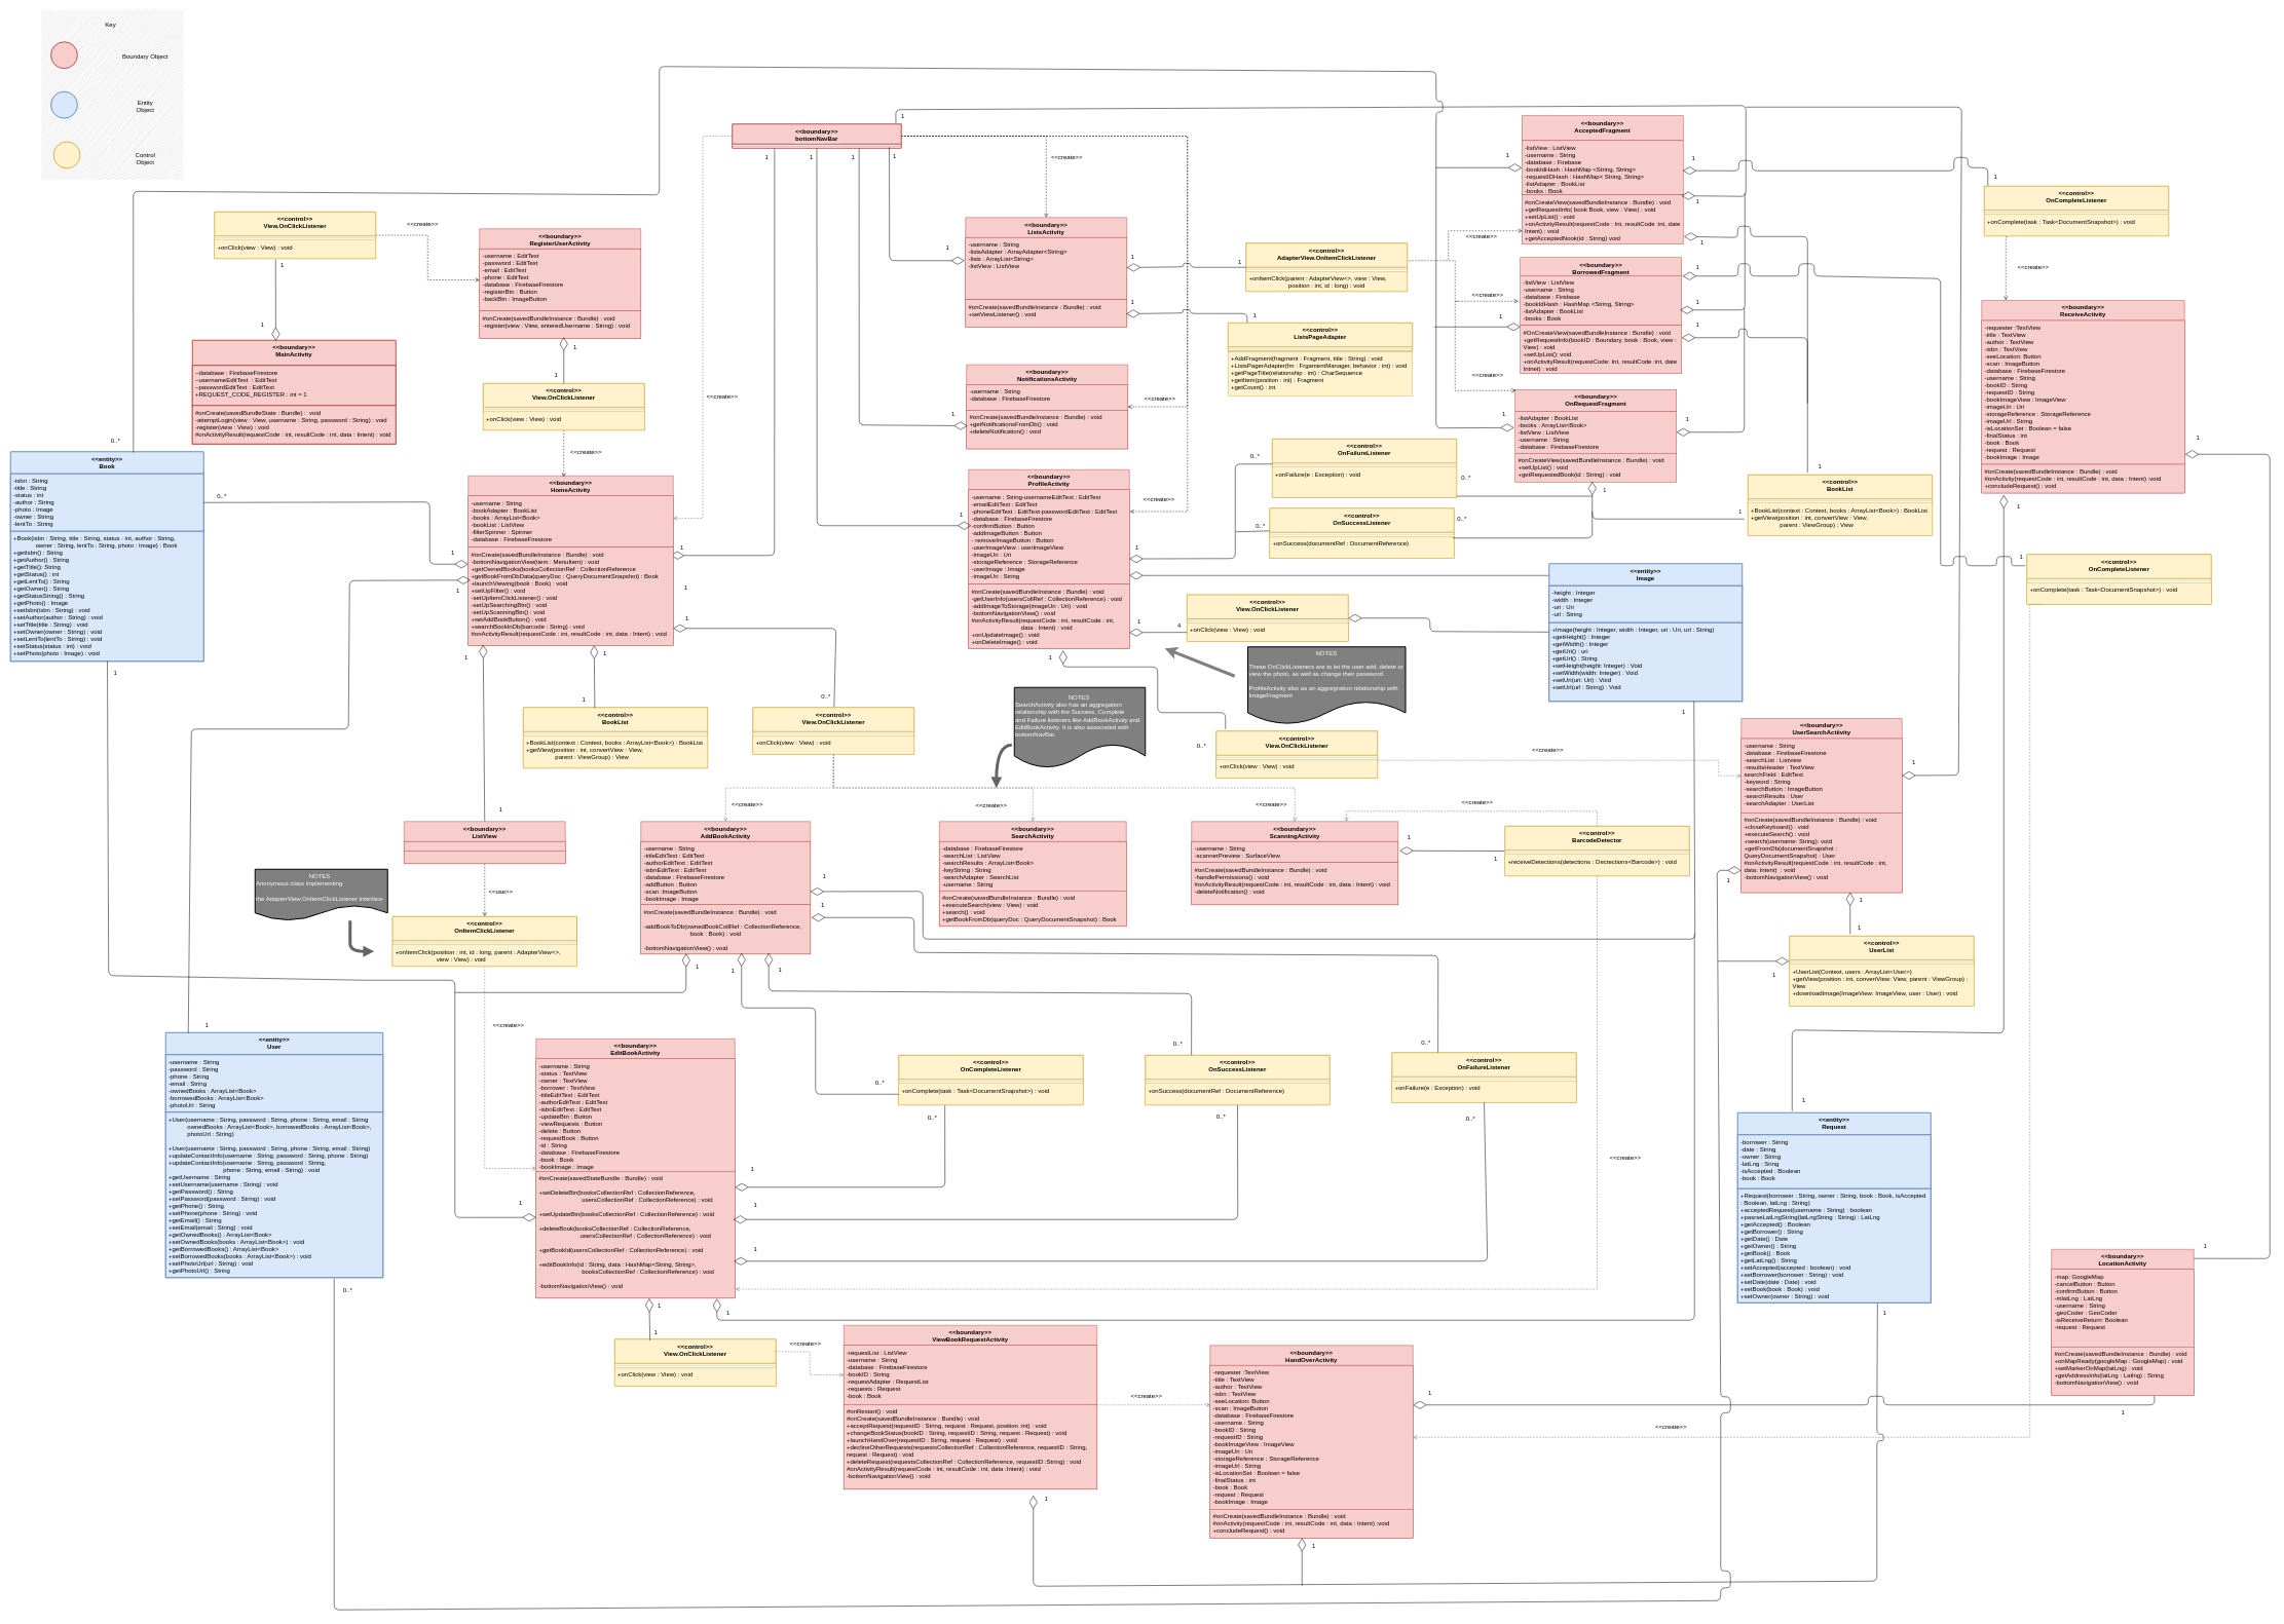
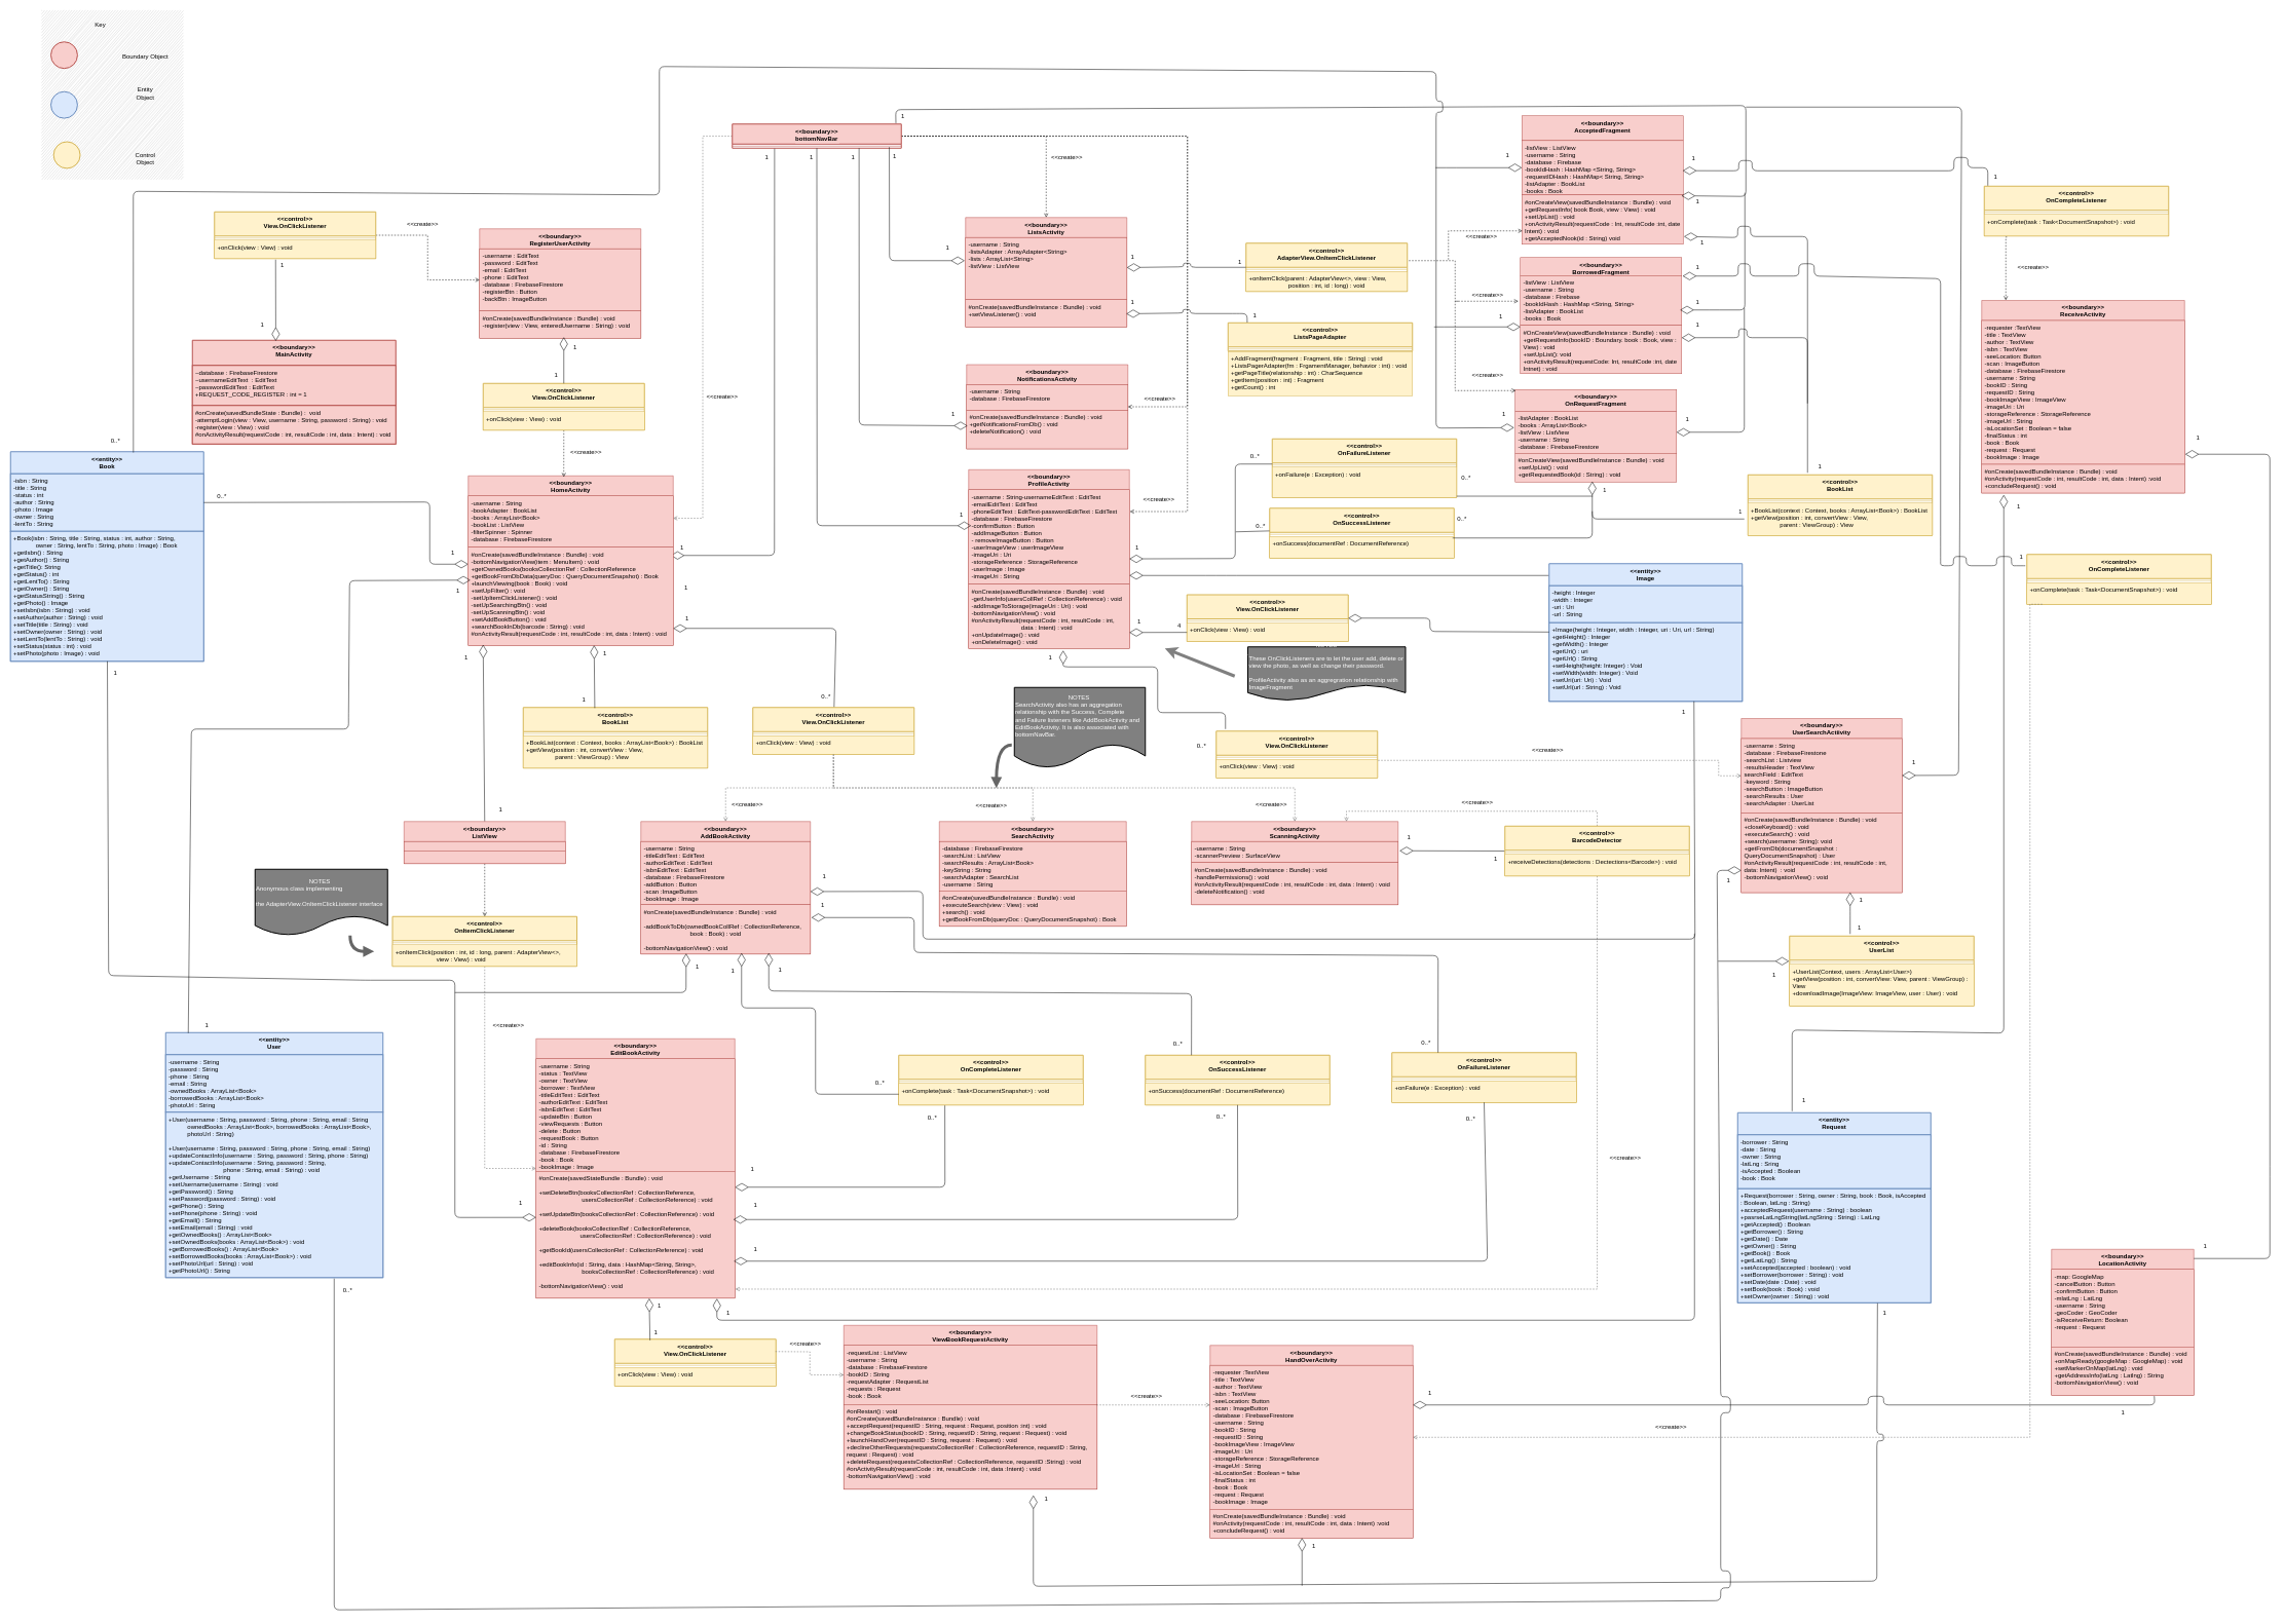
- <mxCell id="15" value="Key" style="text;html=1;strokeColor=none;fillColor=none;align=center;verticalAlign=middle;whiteSpace=wrap;rounded=0;" parent="11" vertex="1"><mxGeometry x="94.59" y="7.628" width="78.286" height="38.759" as="geometry" /></mxCell>
+ <mxCell id="15" value="Key" style="text;html=1;strokeColor=none;fillColor=none;align=center;verticalAlign=middle;whiteSpace=wrap;rounded=0;" parent="11" vertex="1"><mxGeometry x="74.59" y="7.628" width="78.286" height="38.759" as="geometry" /></mxCell>
- <mxCell id="17" value="Entity&lt;br&gt;Object" style="text;html=1;strokeColor=none;fillColor=none;align=center;verticalAlign=middle;whiteSpace=wrap;rounded=0;" parent="11" vertex="1"><mxGeometry x="140.914" y="162.789" width="121.343" height="46.511" as="geometry" /></mxCell>
+ <mxCell id="17" value="Entity&lt;br&gt;Object" style="text;html=1;strokeColor=none;fillColor=none;align=center;verticalAlign=middle;whiteSpace=wrap;rounded=0;" parent="11" vertex="1"><mxGeometry x="140.914" y="137.789" width="121.343" height="46.511" as="geometry" /></mxCell>
- <mxCell id="215" value="&lt;p style=&quot;line-height: 120%&quot;&gt;&amp;nbsp; &amp;nbsp; &amp;nbsp; &amp;nbsp; &amp;nbsp; &amp;nbsp; &amp;nbsp; &amp;nbsp; &amp;nbsp; &amp;nbsp; &amp;nbsp; &amp;nbsp; &amp;nbsp; &amp;nbsp; &amp;nbsp; &amp;nbsp;&amp;nbsp;&amp;nbsp;&amp;nbsp;&amp;nbsp;&amp;nbsp;&amp;nbsp;&amp;nbsp; NOTES&lt;/p&gt;&lt;p style=&quot;line-height: 120%&quot;&gt;These OnClickListeners are to let the user add, delete or view the photo, as well as change their password.&lt;/p&gt;&lt;p style=&quot;line-height: 120%&quot;&gt;ProfileActivity also as an aggregration relationship with ImageFragment&lt;br&gt;&lt;/p&gt;" style="shape=document;whiteSpace=wrap;html=1;boundedLbl=1;labelBackgroundColor=none;strokeColor=#000000;strokeWidth=2;gradientColor=none;align=left;fillColor=#808080;fontColor=#FFFFFF;" parent="1" vertex="1"><mxGeometry x="2428.5" y="1259" width="307" height="151" as="geometry" /></mxCell>
+ <mxCell id="215" value="&lt;p style=&quot;line-height: 120%&quot;&gt;&amp;nbsp; &amp;nbsp; &amp;nbsp; &amp;nbsp; &amp;nbsp; &amp;nbsp; &amp;nbsp; &amp;nbsp; &amp;nbsp; &amp;nbsp; &amp;nbsp; &amp;nbsp; &amp;nbsp; &amp;nbsp; &amp;nbsp; &amp;nbsp;&amp;nbsp;&amp;nbsp;&amp;nbsp;&amp;nbsp;&amp;nbsp;&amp;nbsp;&amp;nbsp; NOTES&lt;/p&gt;&lt;p style=&quot;line-height: 120%&quot;&gt;These OnClickListeners are to let the user add, delete or view the photo, as well as change their password.&lt;/p&gt;&lt;p style=&quot;line-height: 120%&quot;&gt;ProfileActivity also as an aggregration relationship with ImageFragment&lt;br&gt;&lt;/p&gt;" style="shape=document;whiteSpace=wrap;html=1;boundedLbl=1;labelBackgroundColor=none;strokeColor=#000000;strokeWidth=2;gradientColor=none;align=left;fillColor=#808080;fontColor=#FFFFFF;" parent="1" vertex="1"><mxGeometry x="2428.5" y="1259" width="307" height="105" as="geometry" /></mxCell>
- <mxCell id="97" value="&amp;lt;&amp;lt;use&amp;gt;&amp;gt;" style="text;html=1;align=center;verticalAlign=middle;resizable=0;points=[];autosize=1;" parent="1" vertex="1"><mxGeometry x="945" y="1727" width="57" height="18" as="geometry" /></mxCell>
- <mxCell id="99" value="                               NOTES&lt;br&gt;Anonymous class implementing&lt;br&gt;&lt;br&gt;the AdapterView.OnItemClickListener interface" style="shape=document;whiteSpace=wrap;boundedLbl=1;labelBackgroundColor=none;strokeColor=#000000;strokeWidth=2;gradientColor=none;align=left;fillColor=#808080;fontColor=#FFFFFF;html=1;" parent="1" vertex="1"><mxGeometry x="496" y="1692" width="258" height="100" as="geometry" /></mxCell>
+ <mxCell id="99" value="                               NOTES&lt;br&gt;Anonymous class implementing&lt;br&gt;&lt;br&gt;the AdapterView.OnItemClickListener interface" style="shape=document;whiteSpace=wrap;boundedLbl=1;labelBackgroundColor=none;strokeColor=#000000;strokeWidth=2;gradientColor=none;align=left;fillColor=#808080;fontColor=#FFFFFF;html=1;" parent="1" vertex="1"><mxGeometry x="496" y="1692" width="258" height="129" as="geometry" /></mxCell>
